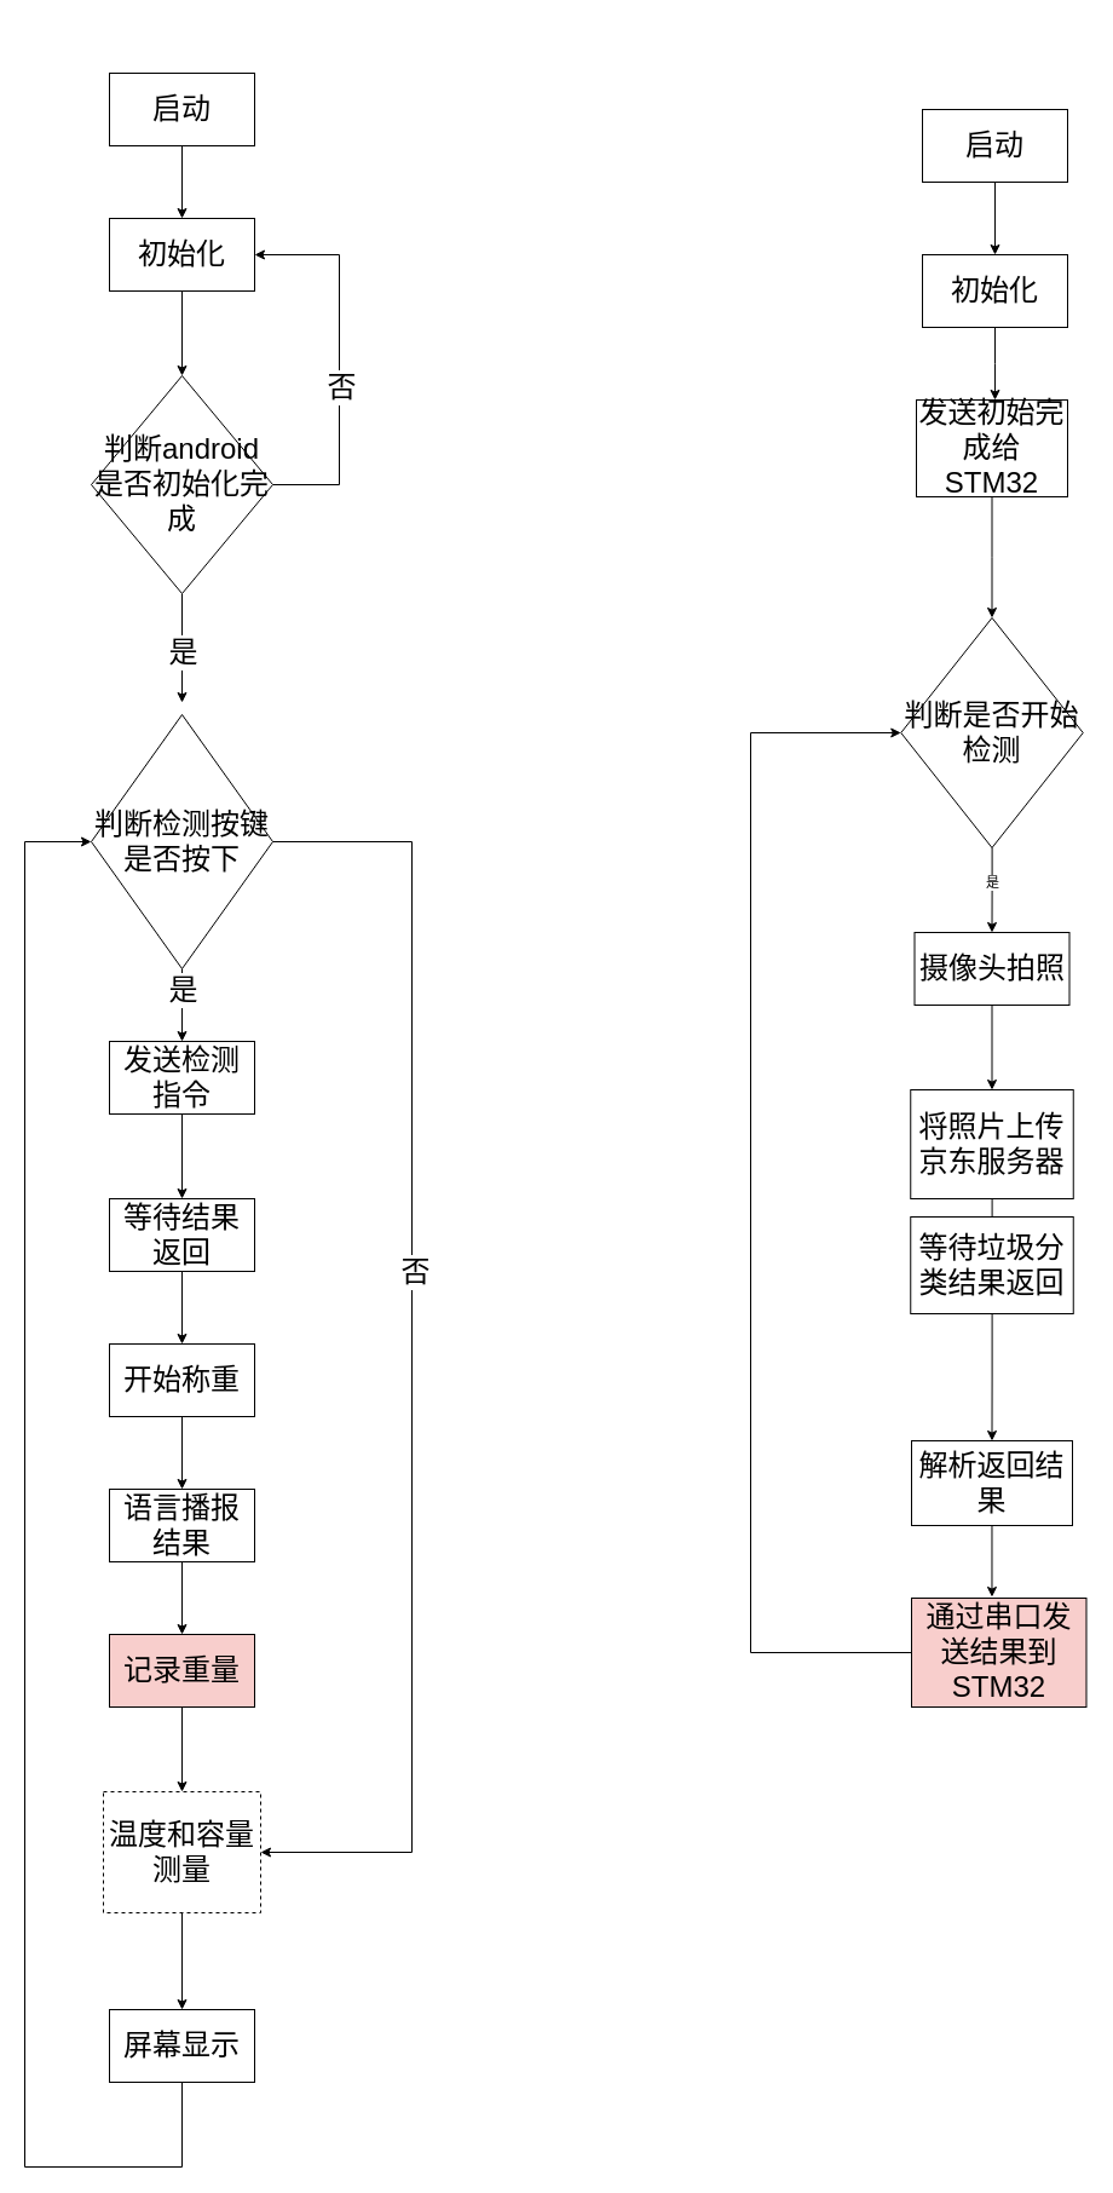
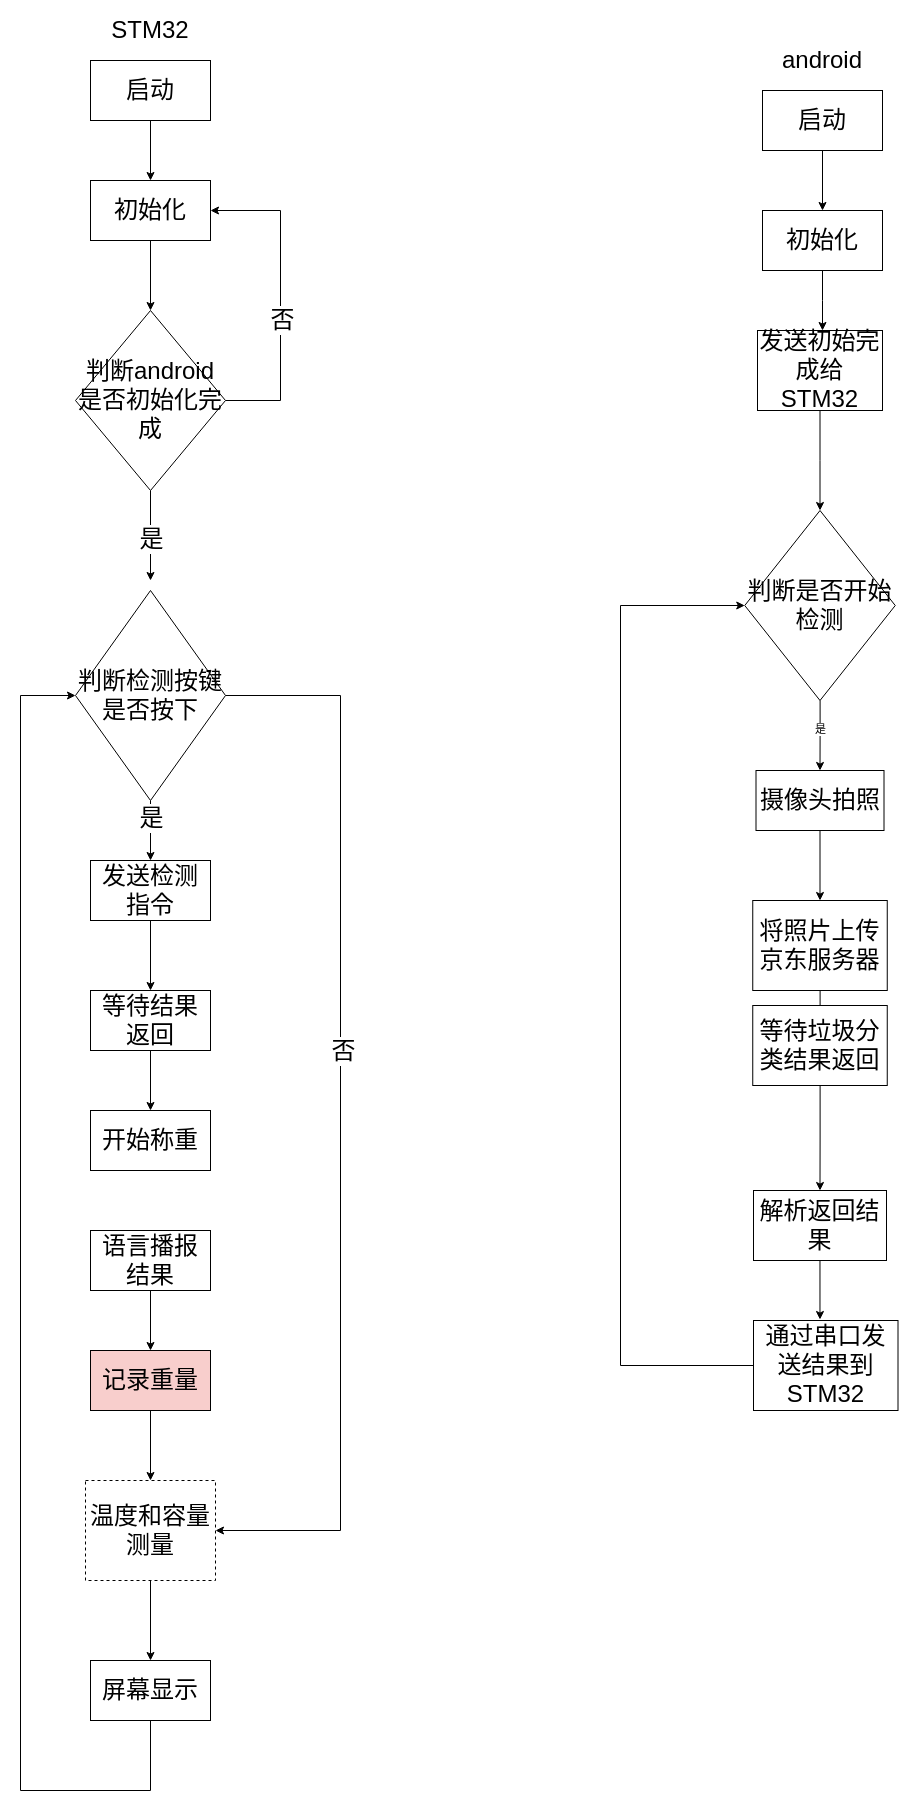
+ <mxCell id="5" value="&lt;font style=&quot;font-size: 24px&quot;&gt;STM32&lt;/font&gt;" style="text;html=1;strokeColor=none;fillColor=none;align=center;verticalAlign=middle;whiteSpace=wrap;rounded=0;" vertex="1" parent="1"><mxGeometry x="130" y="20" width="40" height="20" as="geometry" /></mxCell>
+ <mxCell id="6" value="&lt;span style=&quot;font-size: 24px&quot;&gt;android&lt;/span&gt;" style="text;html=1;strokeColor=none;fillColor=none;align=center;verticalAlign=middle;whiteSpace=wrap;rounded=0;" vertex="1" parent="1"><mxGeometry x="792" y="50" width="60" height="20" as="geometry" /></mxCell>
- <mxCell id="28" style="edgeStyle=orthogonalEdgeStyle;rounded=0;orthogonalLoop=1;jettySize=auto;html=1;" edge="1" parent="1" source="29" target="31"><mxGeometry relative="1" as="geometry" /></mxCell>
- <mxCell id="50" value="&lt;font style=&quot;font-size: 24px&quot;&gt;通过串口发送结果到STM32&lt;/font&gt;" style="rounded=0;whiteSpace=wrap;html=1;fillColor=#f8cecc;" vertex="1" parent="1"><mxGeometry x="753" y="1320" width="144.5" height="90" as="geometry" /></mxCell>
+ <mxCell id="50" value="&lt;font style=&quot;font-size: 24px&quot;&gt;通过串口发送结果到STM32&lt;/font&gt;" style="rounded=0;whiteSpace=wrap;html=1;" vertex="1" parent="1"><mxGeometry x="753" y="1320" width="144.5" height="90" as="geometry" /></mxCell>
